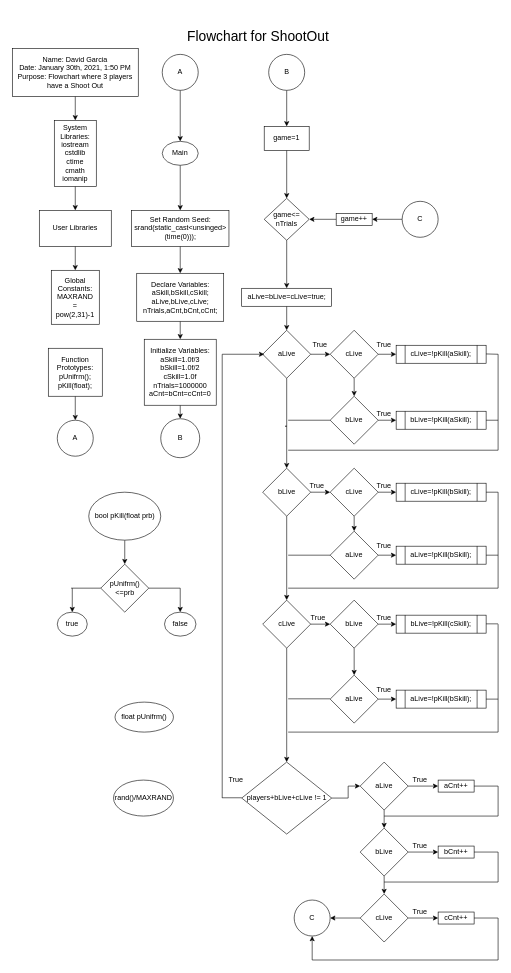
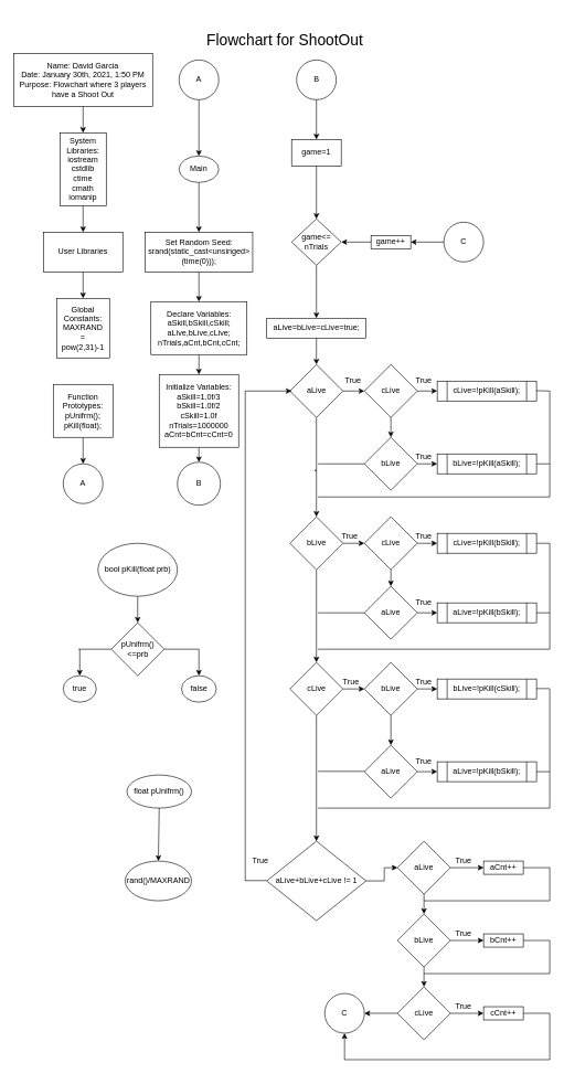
+ <mxCell id="87" style="edgeStyle=none;rounded=0;orthogonalLoop=1;jettySize=auto;html=1;exitX=0.5;exitY=1;exitDx=0;exitDy=0;entryX=0.5;entryY=0;entryDx=0;entryDy=0;" edge="1" parent="1" source="88" target="89"><mxGeometry relative="1" as="geometry" /></mxCell>
- <mxCell id="74" value="players+bLive+cLive != 1" style="rhombus;whiteSpace=wrap;html=1;" vertex="1" parent="1"><mxGeometry x="402.5" y="1270" width="150" height="120" as="geometry" /></mxCell>
+ <mxCell id="74" value="aLive+bLive+cLive != 1" style="rhombus;whiteSpace=wrap;html=1;" vertex="1" parent="1"><mxGeometry x="402.5" y="1270" width="150" height="120" as="geometry" /></mxCell>
